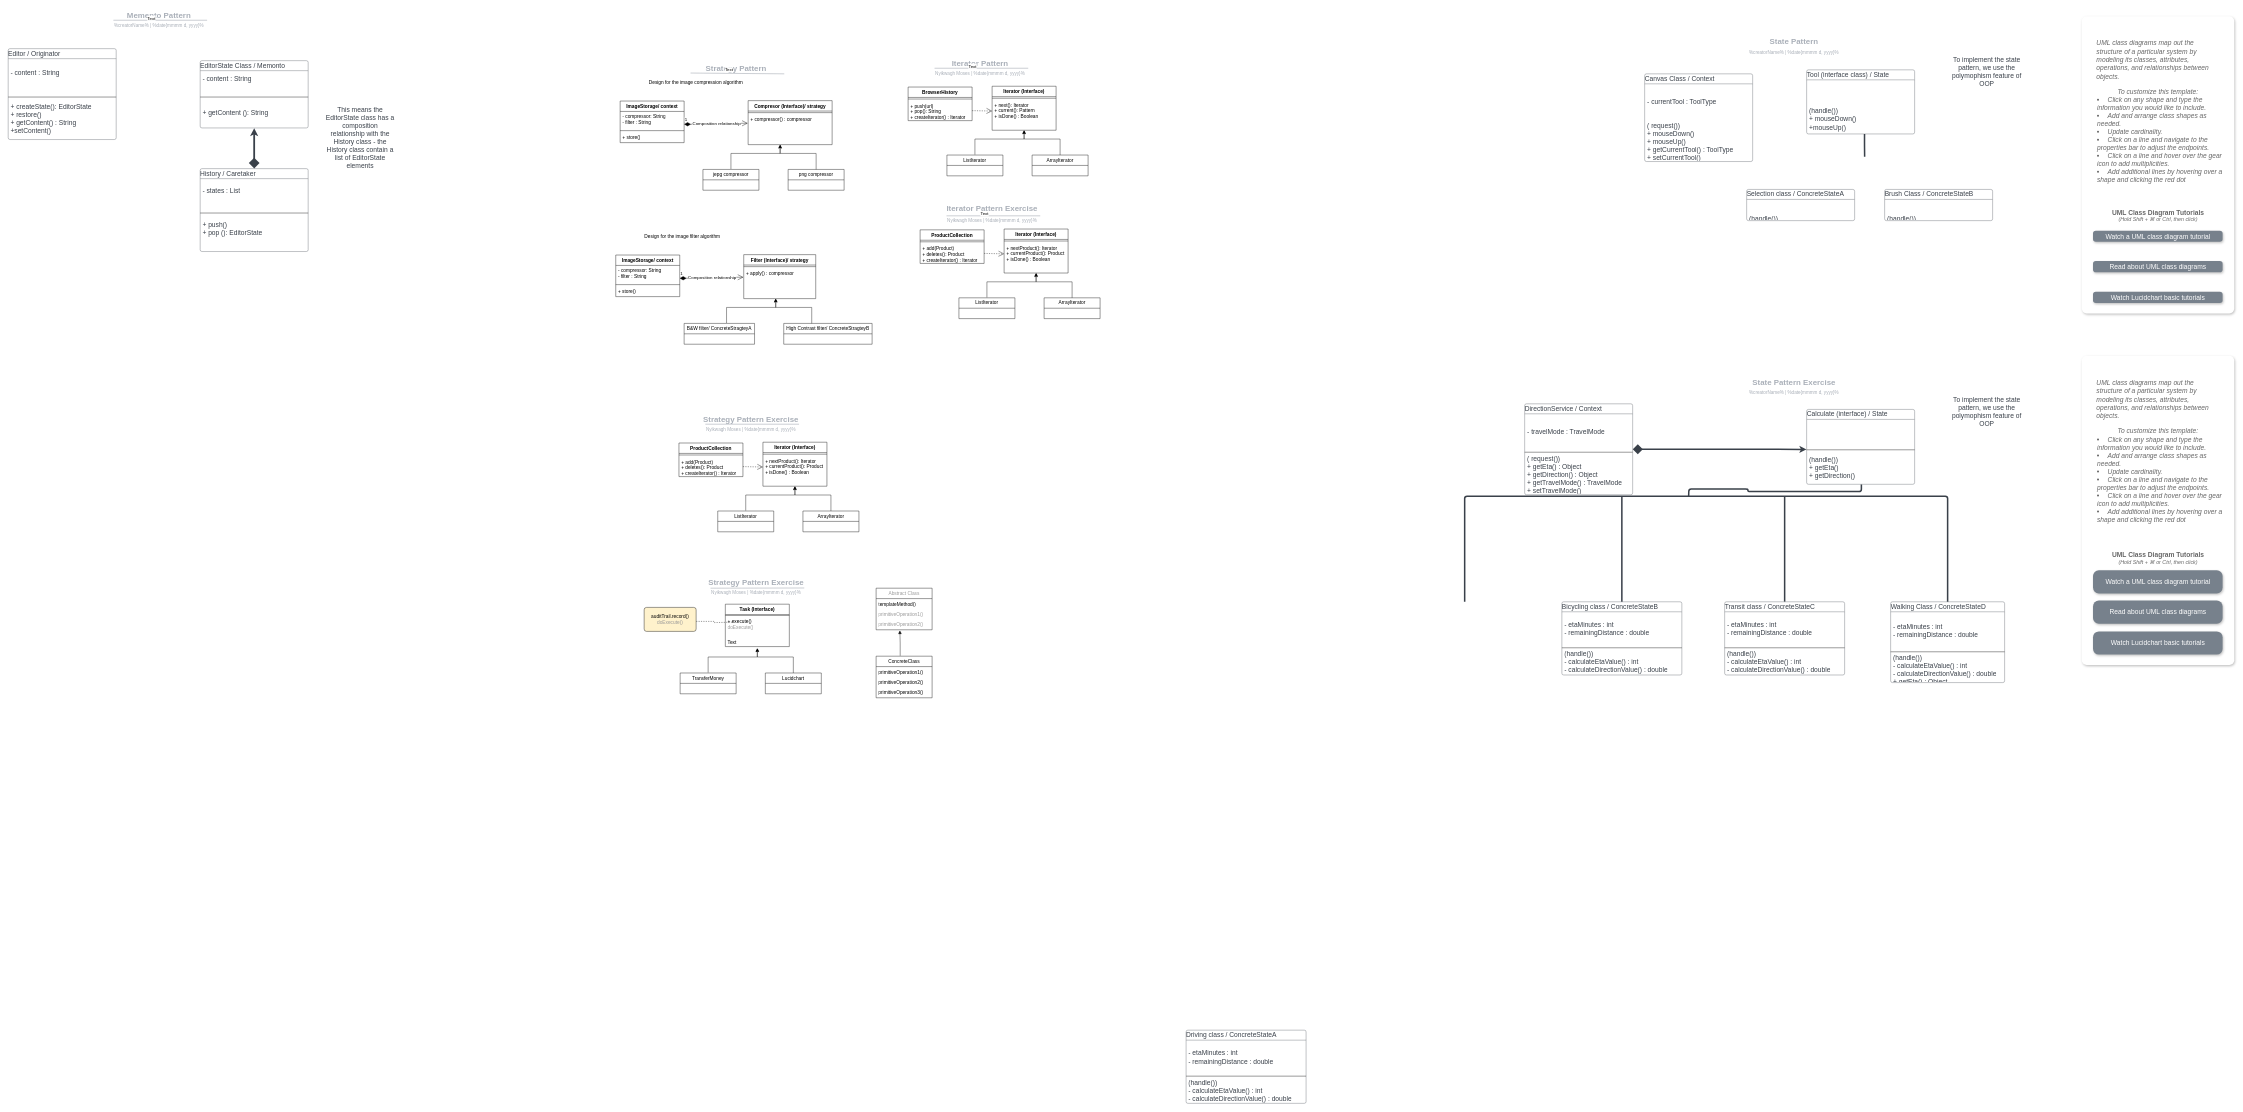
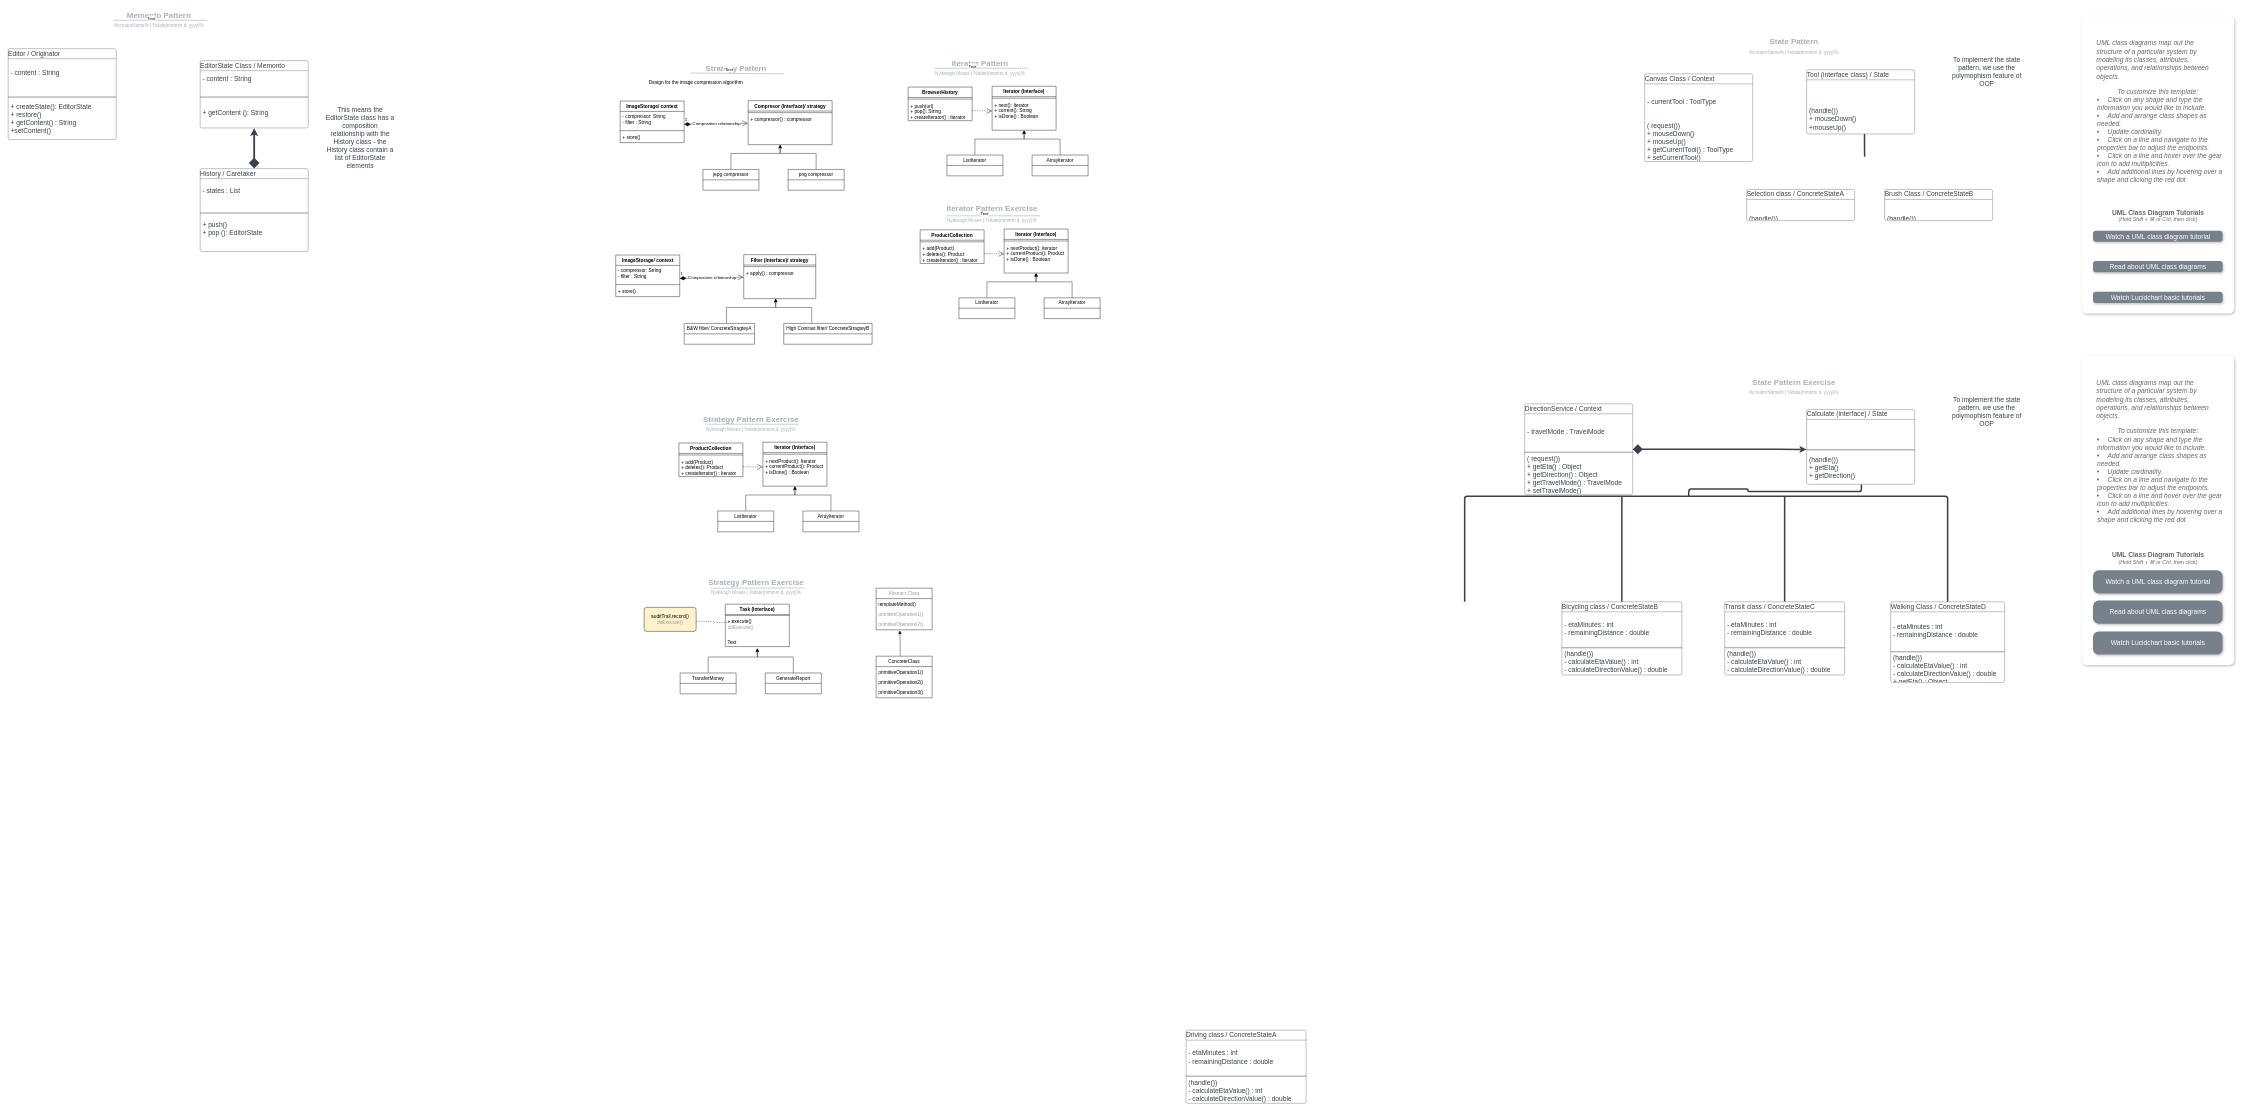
- <mxCell id="96" value="+ next(): Iterator&amp;nbsp;&lt;br&gt;+ current(): Pattern&amp;nbsp;&lt;br&gt;+ isDone() : Boolean" style="text;strokeColor=none;fillColor=none;align=left;verticalAlign=top;spacingLeft=4;spacingRight=4;overflow=hidden;rotatable=0;points=[[0,0.5],[1,0.5]];portConstraint=eastwest;whiteSpace=wrap;html=1;" vertex="1" parent="94"><mxGeometry y="34" width="160" height="76" as="geometry" /></mxCell>
+ <mxCell id="96" value="+ next(): Iterator&amp;nbsp;&lt;br&gt;+ current(): String&amp;nbsp;&lt;br&gt;+ isDone() : Boolean" style="text;strokeColor=none;fillColor=none;align=left;verticalAlign=top;spacingLeft=4;spacingRight=4;overflow=hidden;rotatable=0;points=[[0,0.5],[1,0.5]];portConstraint=eastwest;whiteSpace=wrap;html=1;" vertex="1" parent="94"><mxGeometry y="34" width="160" height="76" as="geometry" /></mxCell>
- <mxCell id="149" value="Design for the image filter algorithm" style="text;whiteSpace=wrap;html=1;" vertex="1" parent="1"><mxGeometry x="1609" y="577" width="221" height="20" as="geometry" /></mxCell>
- <mxCell id="171" value="Lucidchart" style="swimlane;fontStyle=0;childLayout=stackLayout;horizontal=1;startSize=26;fillColor=none;horizontalStack=0;resizeParent=1;resizeParentMax=0;resizeLast=0;collapsible=1;marginBottom=0;whiteSpace=wrap;html=1;" vertex="1" parent="1"><mxGeometry x="1913" y="1682" width="140" height="52" as="geometry" /></mxCell>
+ <mxCell id="171" value="GenerateReport" style="swimlane;fontStyle=0;childLayout=stackLayout;horizontal=1;startSize=26;fillColor=none;horizontalStack=0;resizeParent=1;resizeParentMax=0;resizeLast=0;collapsible=1;marginBottom=0;whiteSpace=wrap;html=1;" vertex="1" parent="1"><mxGeometry x="1913" y="1682" width="140" height="52" as="geometry" /></mxCell>
